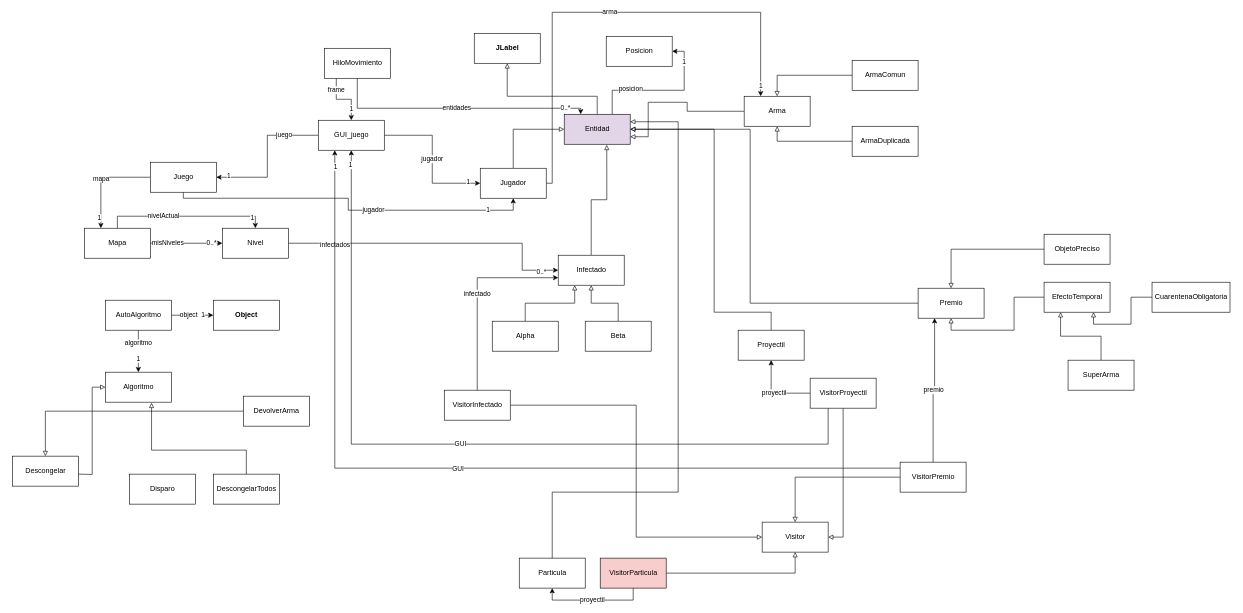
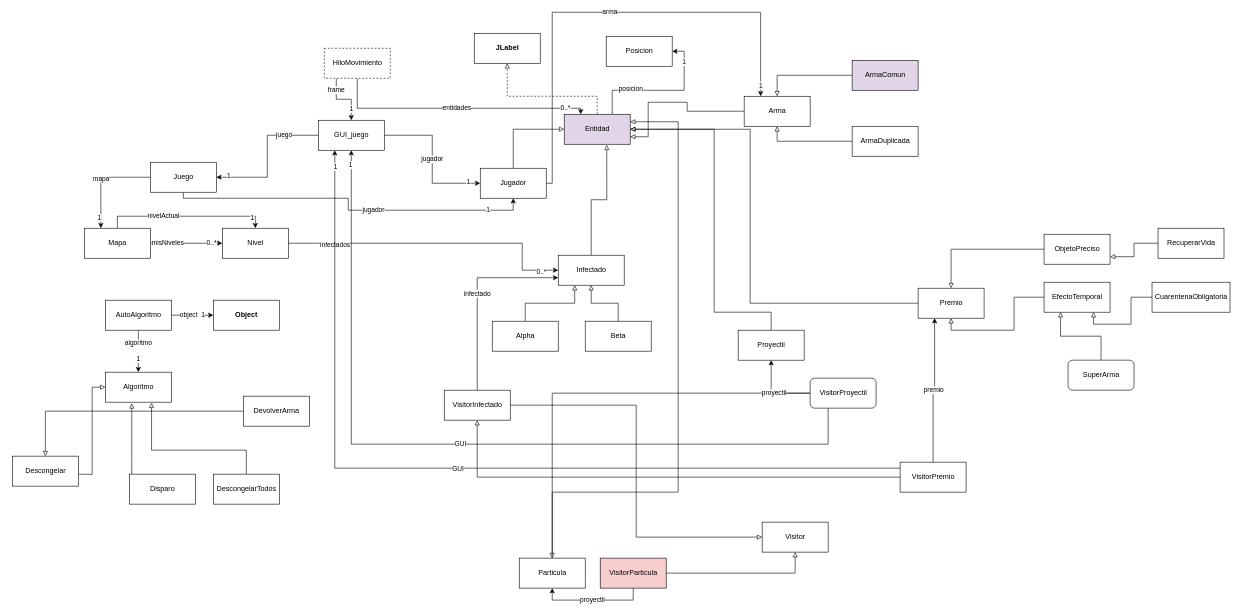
- <mxCell id="75" value="HiloMovimiento" style="html=1;" parent="1" vertex="1"><mxGeometry x="540" y="80" width="110" height="50" as="geometry" /></mxCell>
+ <mxCell id="75" value="HiloMovimiento" style="html=1;dashed=1;" parent="1" vertex="1"><mxGeometry x="540" y="80" width="110" height="50" as="geometry" /></mxCell>
- <mxCell id="34" value="ArmaComun" style="html=1;" parent="1" vertex="1"><mxGeometry x="1420" y="100" width="110" height="50" as="geometry" /></mxCell>
+ <mxCell id="34" value="ArmaComun" style="html=1;fillColor=#e1d5e7;" parent="1" vertex="1"><mxGeometry x="1420" y="100" width="110" height="50" as="geometry" /></mxCell>
- <mxCell id="2" style="edgeStyle=orthogonalEdgeStyle;rounded=0;orthogonalLoop=1;jettySize=auto;html=1;entryX=0.5;entryY=1;entryDx=0;entryDy=0;endArrow=block;endFill=0;exitX=0.5;exitY=0;exitDx=0;exitDy=0;" parent="1" source="6" target="35" edge="1"><mxGeometry relative="1" as="geometry"><Array as="points"><mxPoint x="995" y="160" /><mxPoint x="845" y="160" /></Array></mxGeometry></mxCell>
+ <mxCell id="2" style="edgeStyle=orthogonalEdgeStyle;rounded=0;orthogonalLoop=1;jettySize=auto;html=1;entryX=0.5;entryY=1;entryDx=0;entryDy=0;endArrow=block;endFill=0;exitX=0.5;exitY=0;exitDx=0;exitDy=0;dashed=1;" parent="1" source="6" target="35" edge="1"><mxGeometry relative="1" as="geometry"><Array as="points"><mxPoint x="995" y="160" /><mxPoint x="845" y="160" /></Array></mxGeometry></mxCell>
+ <mxCell id="28" value="RecuperarVida" style="html=1;" parent="1" vertex="1"><mxGeometry x="1930" y="380" width="110" height="50" as="geometry" /></mxCell>
+ <mxCell id="27" style="edgeStyle=orthogonalEdgeStyle;rounded=0;orthogonalLoop=1;jettySize=auto;html=1;entryX=1;entryY=0.75;entryDx=0;entryDy=0;endArrow=block;endFill=0;" parent="1" source="28" target="22" edge="1"><mxGeometry relative="1" as="geometry" /></mxCell>
- <mxCell id="24" value="SuperArma" style="html=1;" parent="1" vertex="1"><mxGeometry x="1780" y="600" width="110" height="50" as="geometry" /></mxCell>
+ <mxCell id="24" value="SuperArma" style="html=1;rounded=1;" parent="1" vertex="1"><mxGeometry x="1780" y="600" width="110" height="50" as="geometry" /></mxCell>
- <mxCell id="69" value="VisitorProyectil" style="html=1;" parent="1" vertex="1"><mxGeometry x="1350" y="630" width="110" height="50" as="geometry" /></mxCell>
+ <mxCell id="69" value="VisitorProyectil" style="html=1;rounded=1;" parent="1" vertex="1"><mxGeometry x="1350" y="630" width="110" height="50" as="geometry" /></mxCell>
+ <mxCell id="83" style="edgeStyle=orthogonalEdgeStyle;rounded=0;orthogonalLoop=1;jettySize=auto;html=1;entryX=0.4;entryY=1.04;entryDx=0;entryDy=0;entryPerimeter=0;endArrow=block;endFill=0;" parent="1" source="84" target="80" edge="1"><mxGeometry relative="1" as="geometry"><Array as="points"><mxPoint x="219" y="760" /><mxPoint x="219" y="760" /></Array></mxGeometry></mxCell>
- <mxCell id="65" style="edgeStyle=orthogonalEdgeStyle;rounded=0;orthogonalLoop=1;jettySize=auto;html=1;entryX=1;entryY=0.5;entryDx=0;entryDy=0;endArrow=block;endFill=0;" parent="1" source="69" target="58" edge="1"><mxGeometry relative="1" as="geometry" /></mxCell>
+ <mxCell id="65" style="edgeStyle=orthogonalEdgeStyle;rounded=0;orthogonalLoop=1;jettySize=auto;html=1;endArrow=block;endFill=0;" parent="1" source="69" target="79" edge="1"><mxGeometry relative="1" as="geometry" /></mxCell>
- <mxCell id="93" style="edgeStyle=orthogonalEdgeStyle;rounded=0;orthogonalLoop=1;jettySize=auto;html=1;entryX=0.5;entryY=0;entryDx=0;entryDy=0;endArrow=block;endFill=0;" edge="1" parent="1" source="98" target="58"><mxGeometry relative="1" as="geometry" /></mxCell>
+ <mxCell id="93" style="edgeStyle=orthogonalEdgeStyle;rounded=0;orthogonalLoop=1;jettySize=auto;html=1;endArrow=block;endFill=0;" edge="1" parent="1" source="98" target="61"><mxGeometry relative="1" as="geometry" /></mxCell>
